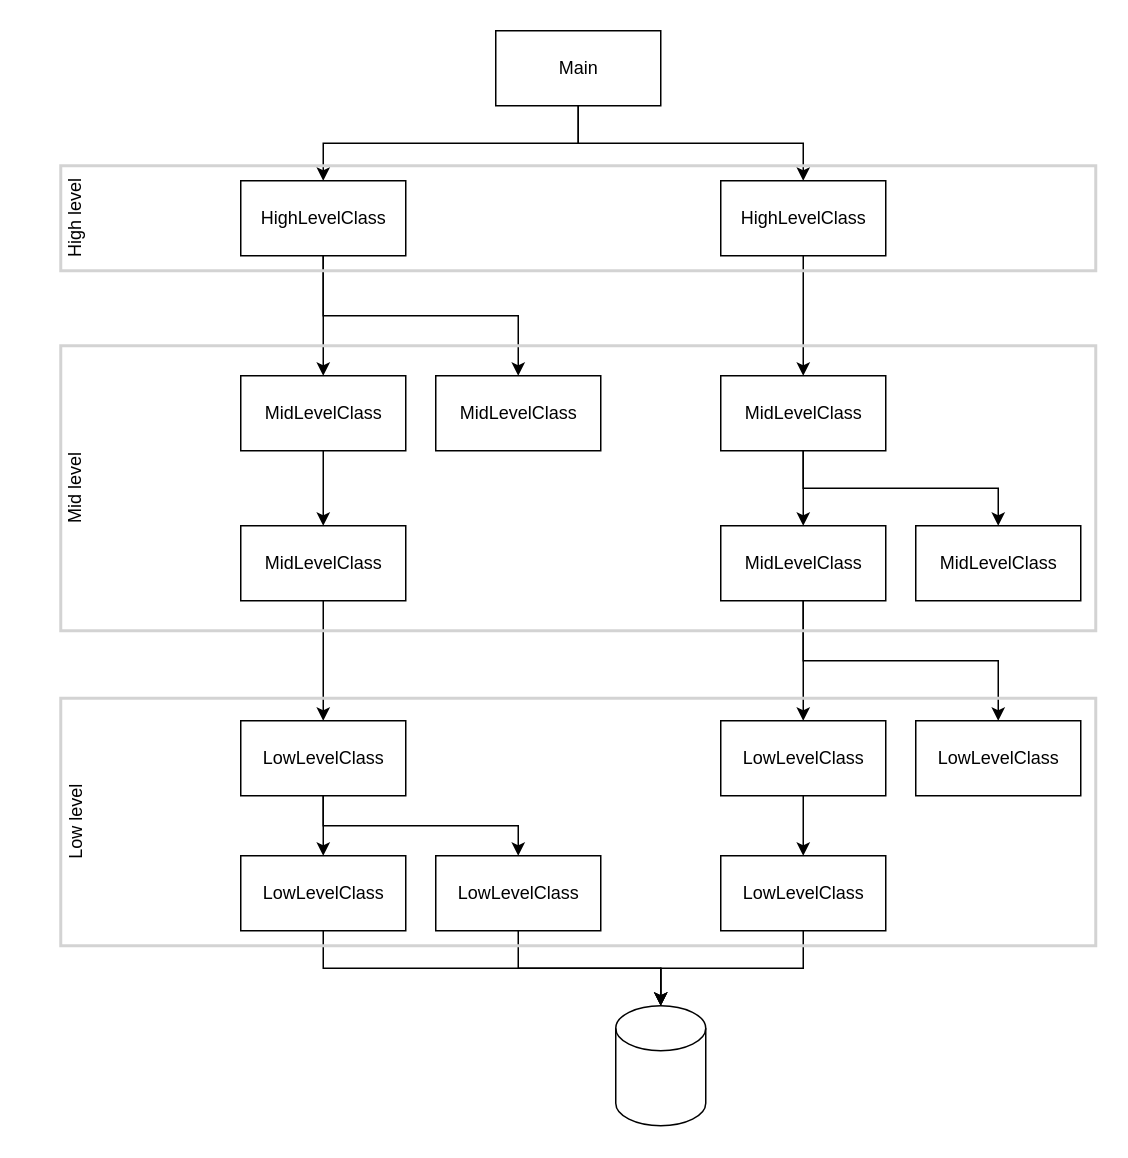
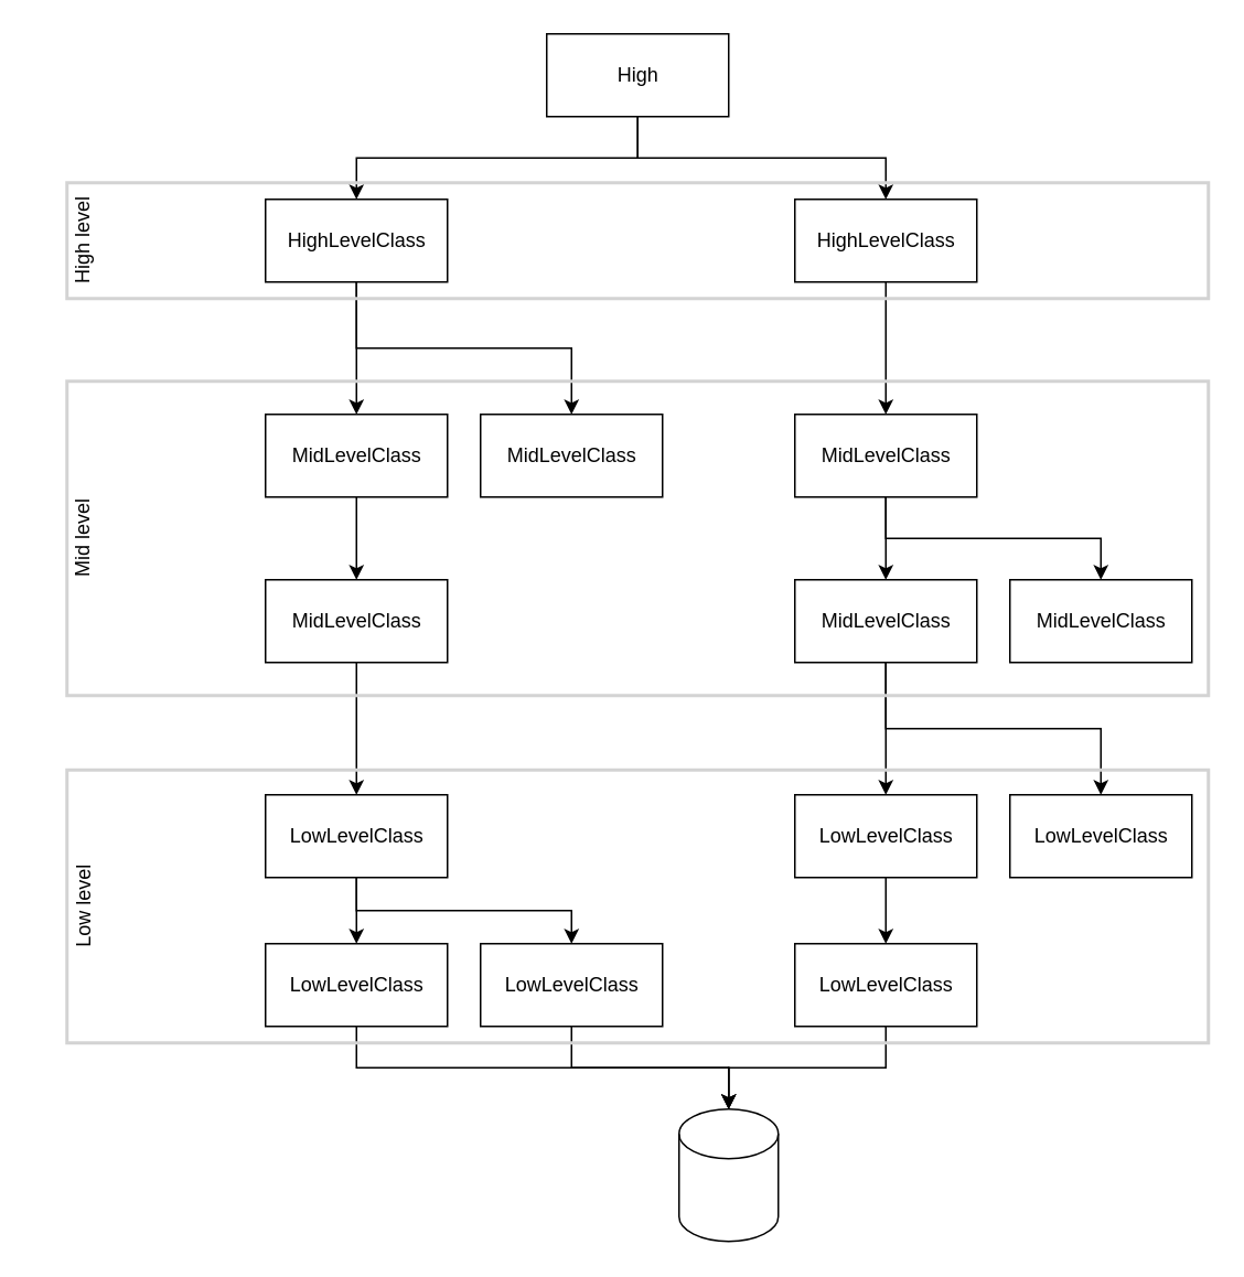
- <mxCell id="3" value="Main" style="html=1;" vertex="1" parent="1"><mxGeometry x="330" y="20" width="110" height="50" as="geometry" /></mxCell>
+ <mxCell id="3" value="High" style="html=1;" vertex="1" parent="1"><mxGeometry x="330" y="20" width="110" height="50" as="geometry" /></mxCell>
